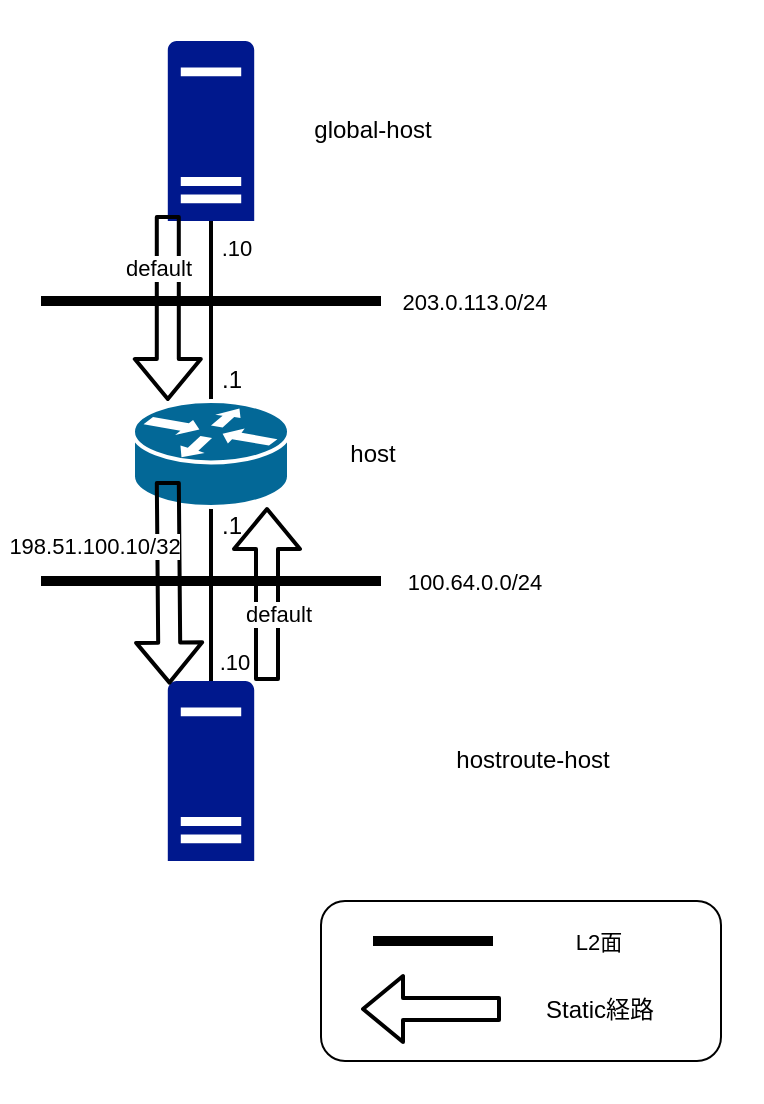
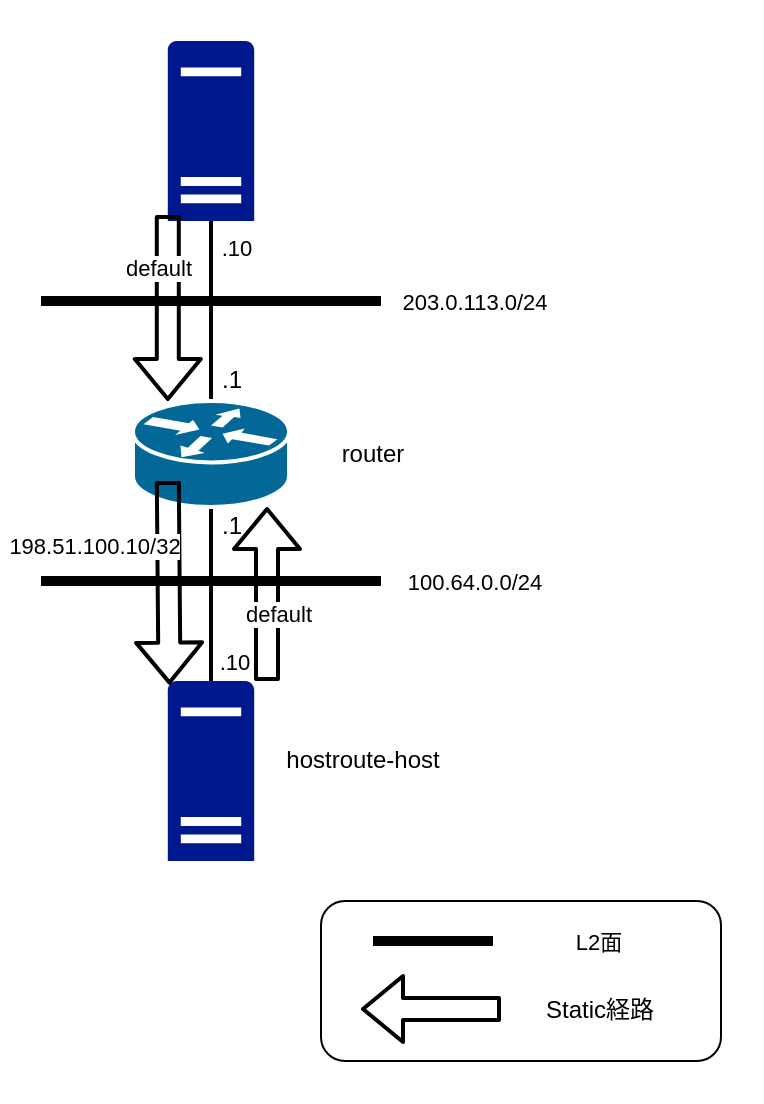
- <mxCell id="20" value="global-host" style="text;html=1;strokeColor=none;fillColor=none;align=center;verticalAlign=middle;whiteSpace=wrap;rounded=0;" parent="1" vertex="1"><mxGeometry x="126.6" y="55" width="119.4" height="20" as="geometry" /></mxCell>
- <mxCell id="22" value="host" style="text;html=1;strokeColor=none;fillColor=none;align=center;verticalAlign=middle;whiteSpace=wrap;rounded=0;" parent="1" vertex="1"><mxGeometry x="126.6" y="216.5" width="119.4" height="20" as="geometry" /></mxCell>
+ <mxCell id="22" value="router" style="text;html=1;strokeColor=none;fillColor=none;align=center;verticalAlign=middle;whiteSpace=wrap;rounded=0;" parent="1" vertex="1"><mxGeometry x="126.6" y="216.5" width="119.4" height="20" as="geometry" /></mxCell>
- <mxCell id="21" value="hostroute-host" style="text;html=1;strokeColor=none;fillColor=none;align=center;verticalAlign=middle;whiteSpace=wrap;rounded=0;labelPosition=center;verticalLabelPosition=middle;" parent="1" vertex="1"><mxGeometry x="211.6" y="370" width="109.4" height="20" as="geometry" /></mxCell>
+ <mxCell id="21" value="hostroute-host" style="text;html=1;strokeColor=none;fillColor=none;align=center;verticalAlign=middle;whiteSpace=wrap;rounded=0;labelPosition=center;verticalLabelPosition=middle;" parent="1" vertex="1"><mxGeometry x="126.6" y="370" width="109.4" height="20" as="geometry" /></mxCell>
